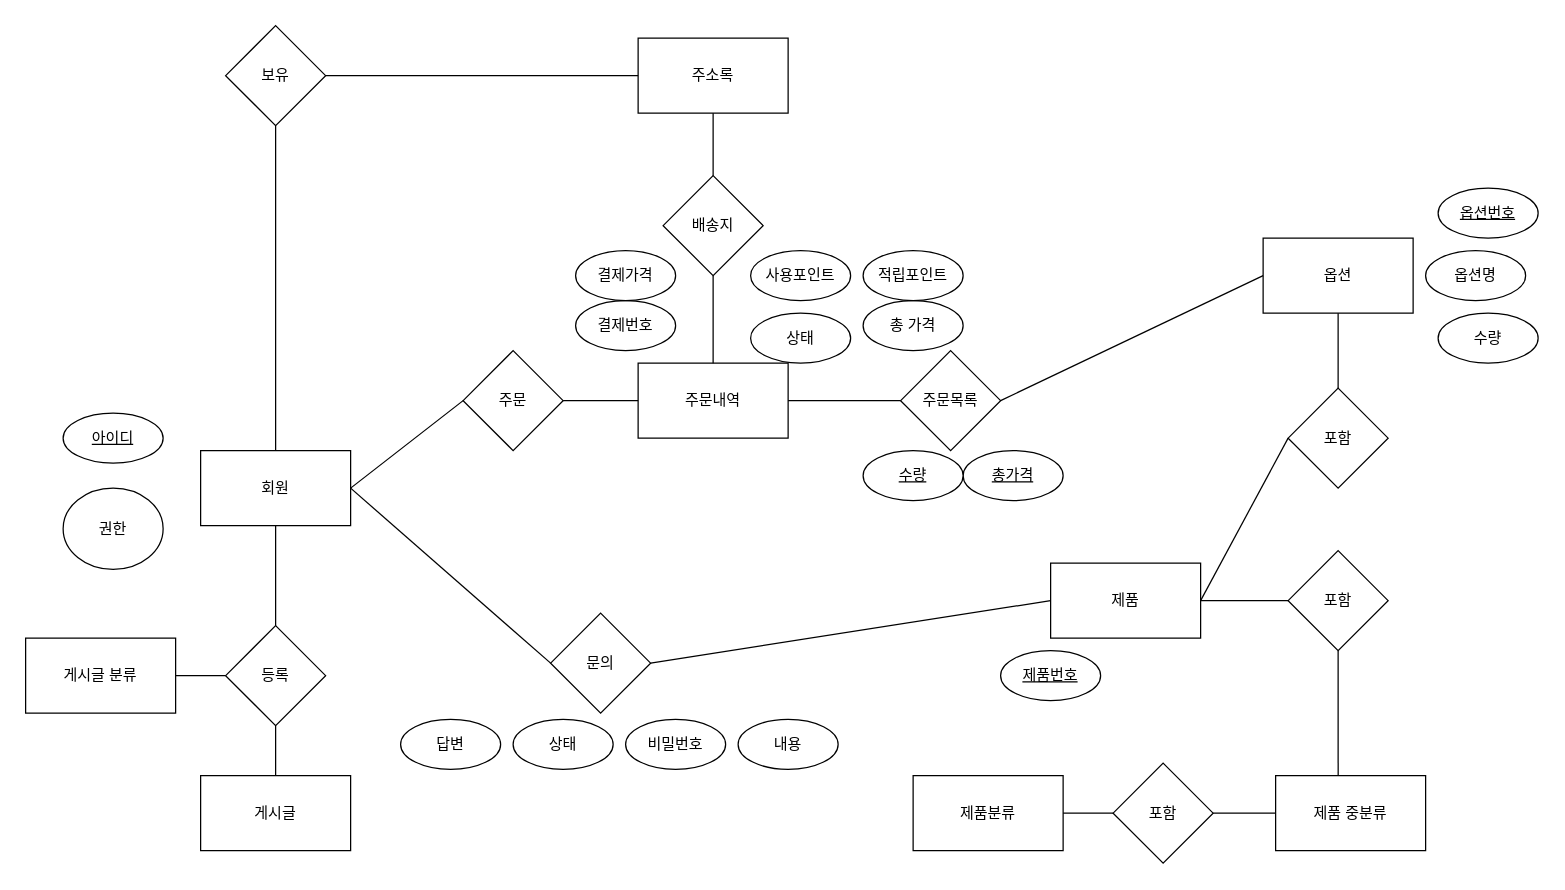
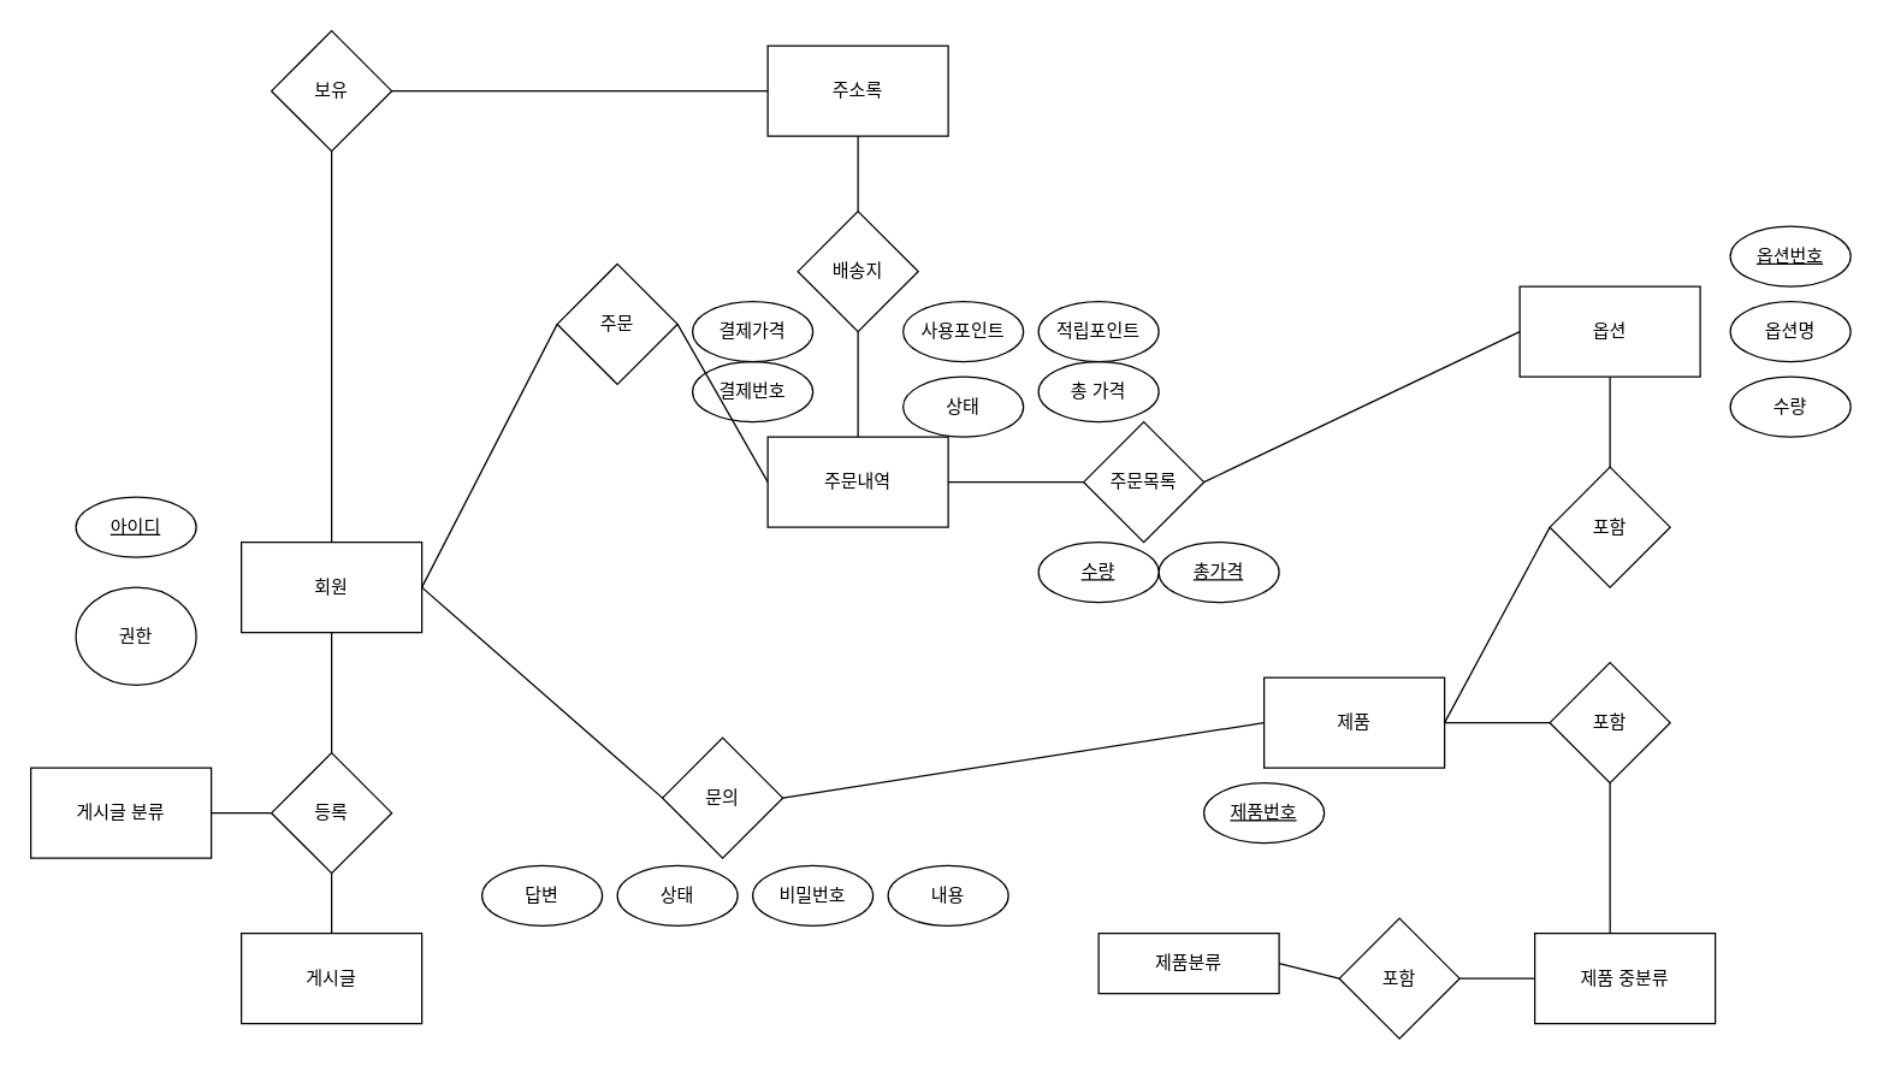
- <mxCell id="52" value="옵션명" style="ellipse;whiteSpace=wrap;html=1;" parent="1" vertex="1"><mxGeometry x="1140" y="200" width="80" height="40" as="geometry" /></mxCell>
+ <mxCell id="52" value="옵션명" style="ellipse;whiteSpace=wrap;html=1;" parent="1" vertex="1"><mxGeometry x="1150" y="200" width="80" height="40" as="geometry" /></mxCell>
- <mxCell id="7" value="주문" style="rhombus;whiteSpace=wrap;html=1;" parent="1" vertex="1"><mxGeometry x="370" y="280" width="80" height="80" as="geometry" /></mxCell>
+ <mxCell id="7" value="주문" style="rhombus;whiteSpace=wrap;html=1;" parent="1" vertex="1"><mxGeometry x="370" y="175" width="80" height="80" as="geometry" /></mxCell>
- <mxCell id="4" value="제품분류" style="rounded=0;whiteSpace=wrap;html=1;" parent="1" vertex="1"><mxGeometry x="730" y="620" width="120" height="60" as="geometry" /></mxCell>
+ <mxCell id="4" value="제품분류" style="rounded=0;whiteSpace=wrap;html=1;" parent="1" vertex="1"><mxGeometry x="730" y="620" width="120" height="40" as="geometry" /></mxCell>
